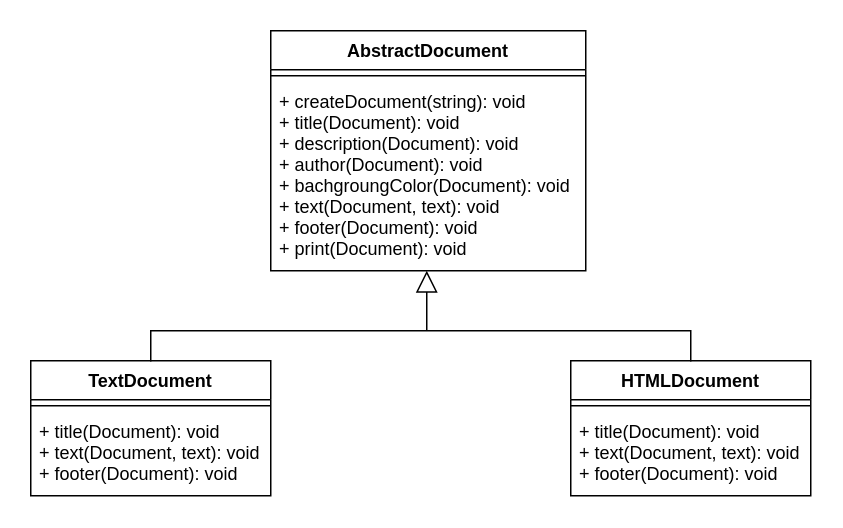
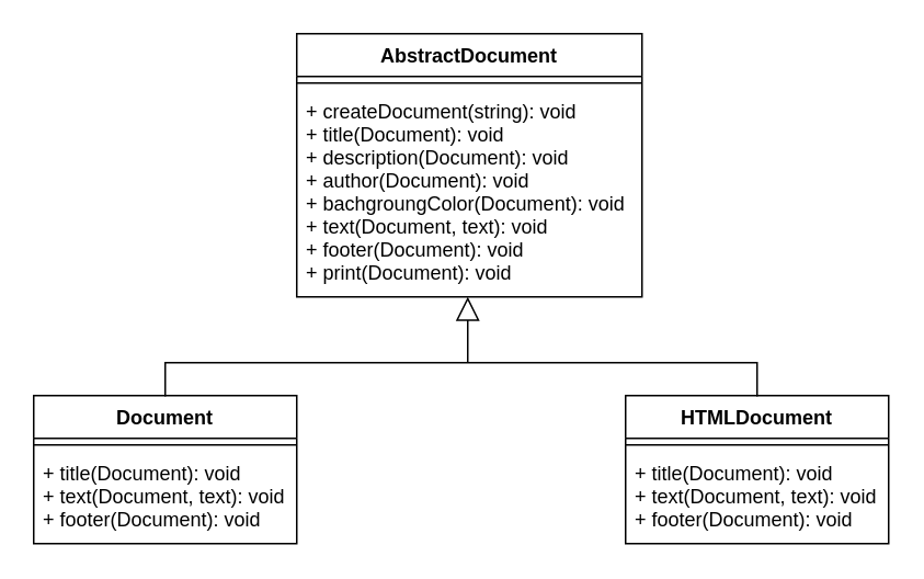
- <mxCell id="5" value="TextDocument" style="swimlane;fontStyle=1;align=center;verticalAlign=top;childLayout=stackLayout;horizontal=1;startSize=26;horizontalStack=0;resizeParent=1;resizeParentMax=0;resizeLast=0;collapsible=1;marginBottom=0;" vertex="1" parent="1"><mxGeometry x="20" y="240" width="160" height="90" as="geometry" /></mxCell>
+ <mxCell id="5" value="Document" style="swimlane;fontStyle=1;align=center;verticalAlign=top;childLayout=stackLayout;horizontal=1;startSize=26;horizontalStack=0;resizeParent=1;resizeParentMax=0;resizeLast=0;collapsible=1;marginBottom=0;" vertex="1" parent="1"><mxGeometry x="20" y="240" width="160" height="90" as="geometry" /></mxCell>
